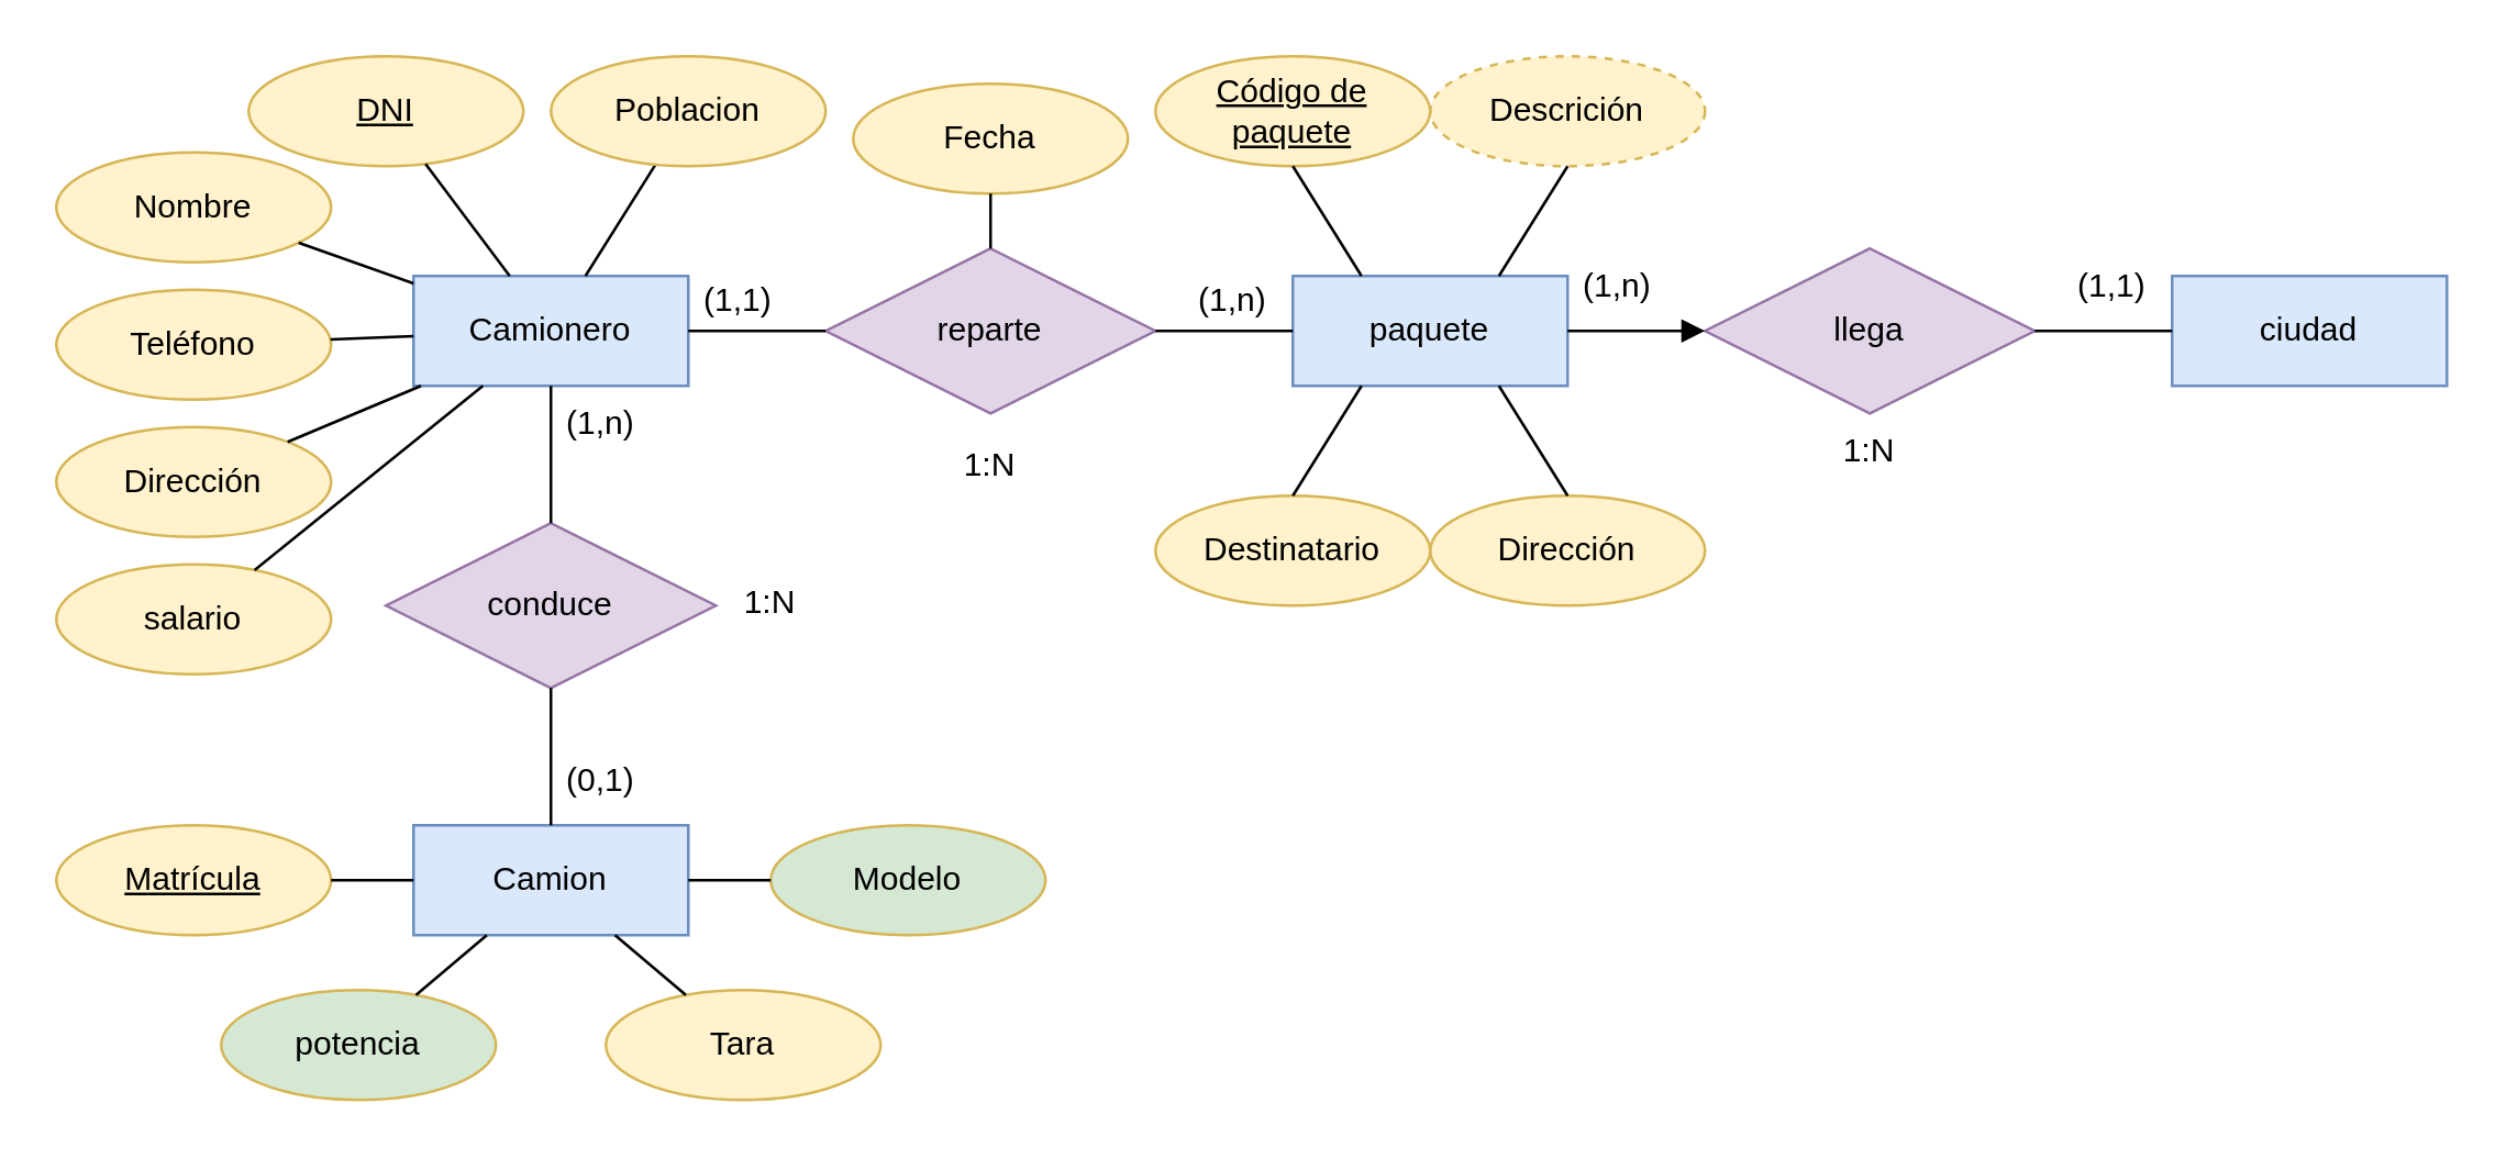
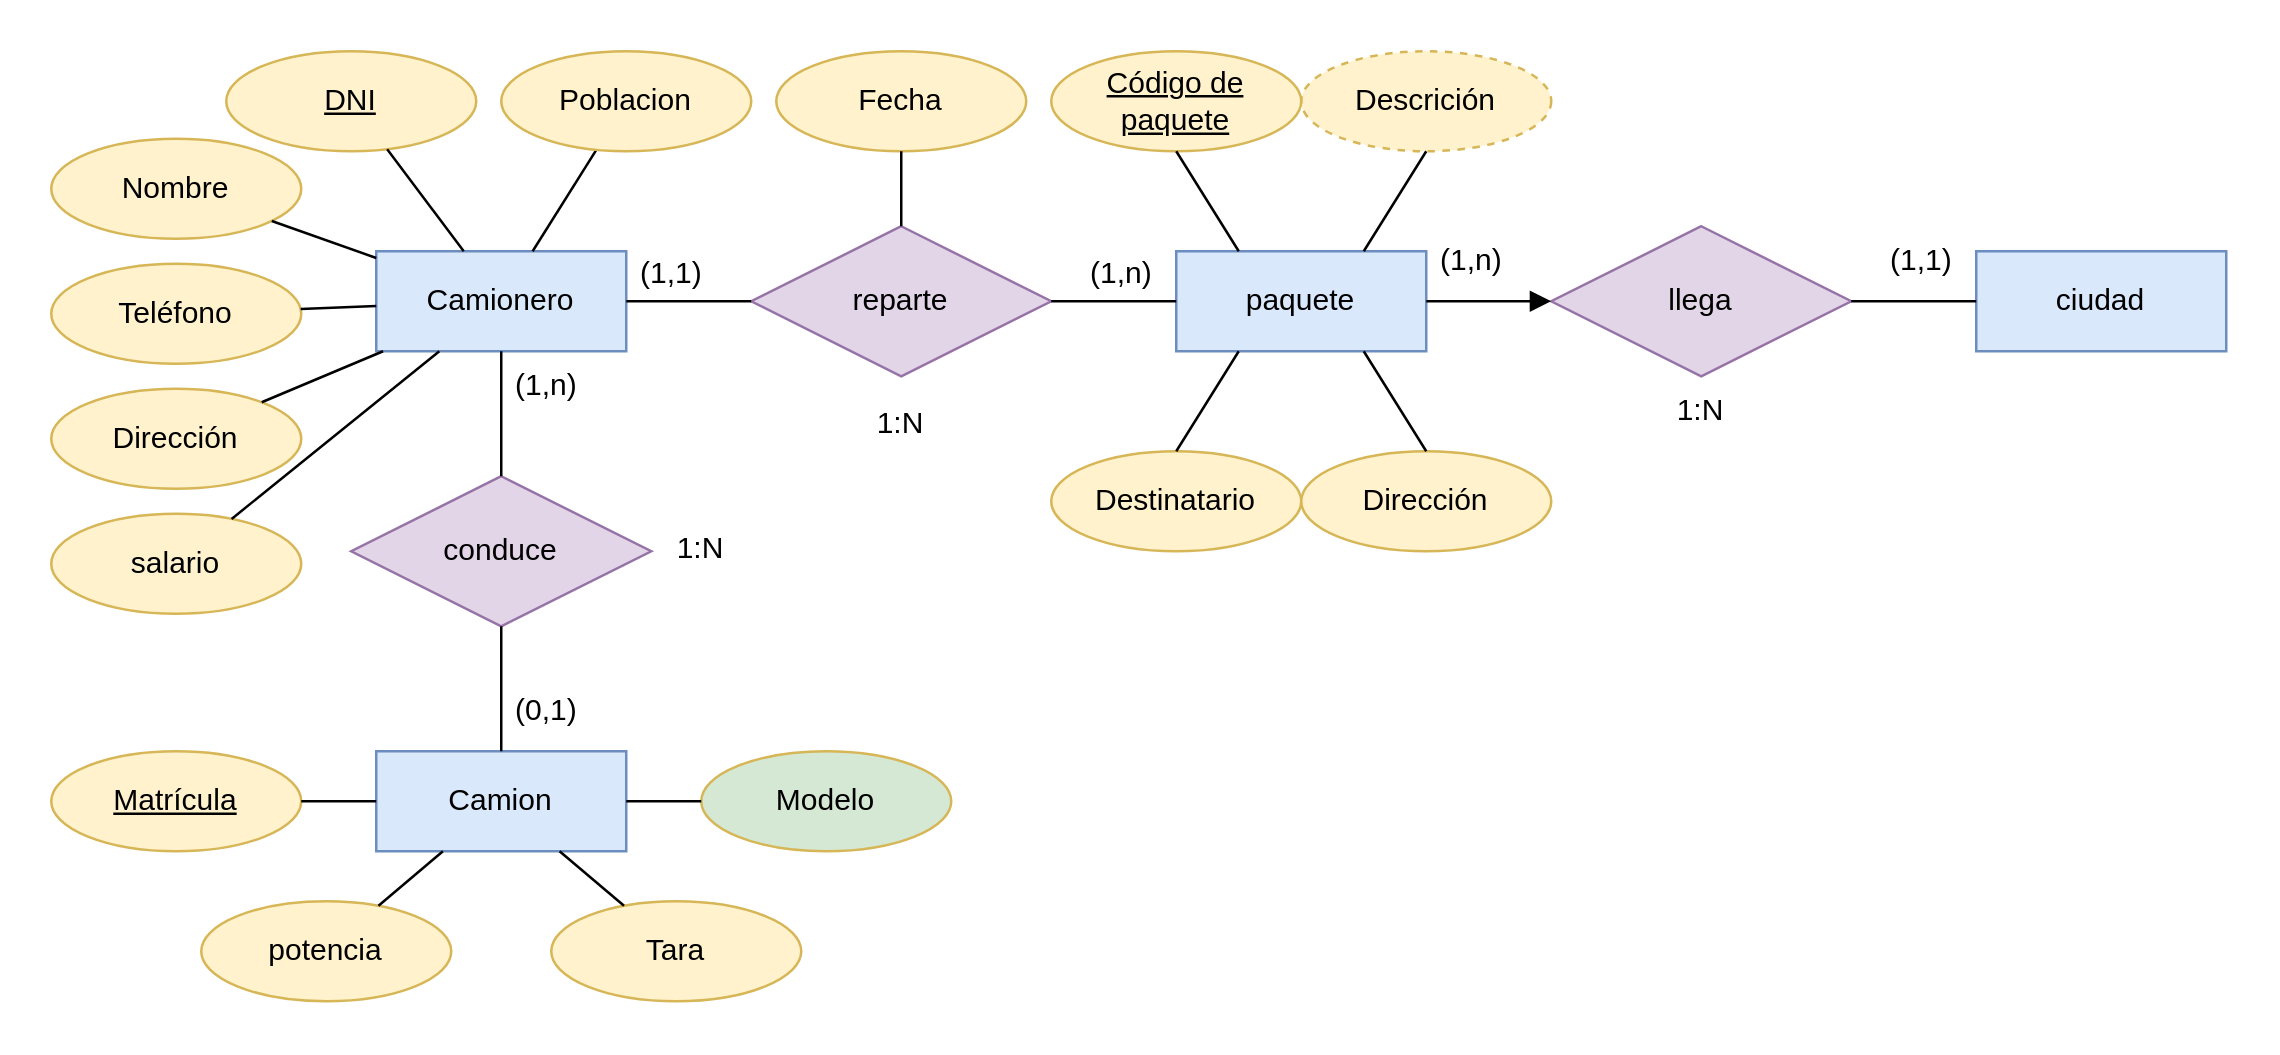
- <mxCell id="31" value="Fecha" style="ellipse;whiteSpace=wrap;html=1;align=center;fillColor=#fff2cc;strokeColor=#d6b656;" parent="1" vertex="1"><mxGeometry x="310" y="30" width="100" height="40" as="geometry" /></mxCell>
+ <mxCell id="31" value="Fecha" style="ellipse;whiteSpace=wrap;html=1;align=center;fillColor=#fff2cc;strokeColor=#d6b656;" parent="1" vertex="1"><mxGeometry x="310" y="20" width="100" height="40" as="geometry" /></mxCell>
- <mxCell id="25" value="potencia" style="ellipse;whiteSpace=wrap;html=1;align=center;fillColor=#d5e8d4;strokeColor=#d6b656;" parent="1" vertex="1"><mxGeometry x="80" y="360" width="100" height="40" as="geometry" /></mxCell>
+ <mxCell id="25" value="potencia" style="ellipse;whiteSpace=wrap;html=1;align=center;fillColor=#fff2cc;strokeColor=#d6b656;" parent="1" vertex="1"><mxGeometry x="80" y="360" width="100" height="40" as="geometry" /></mxCell>
